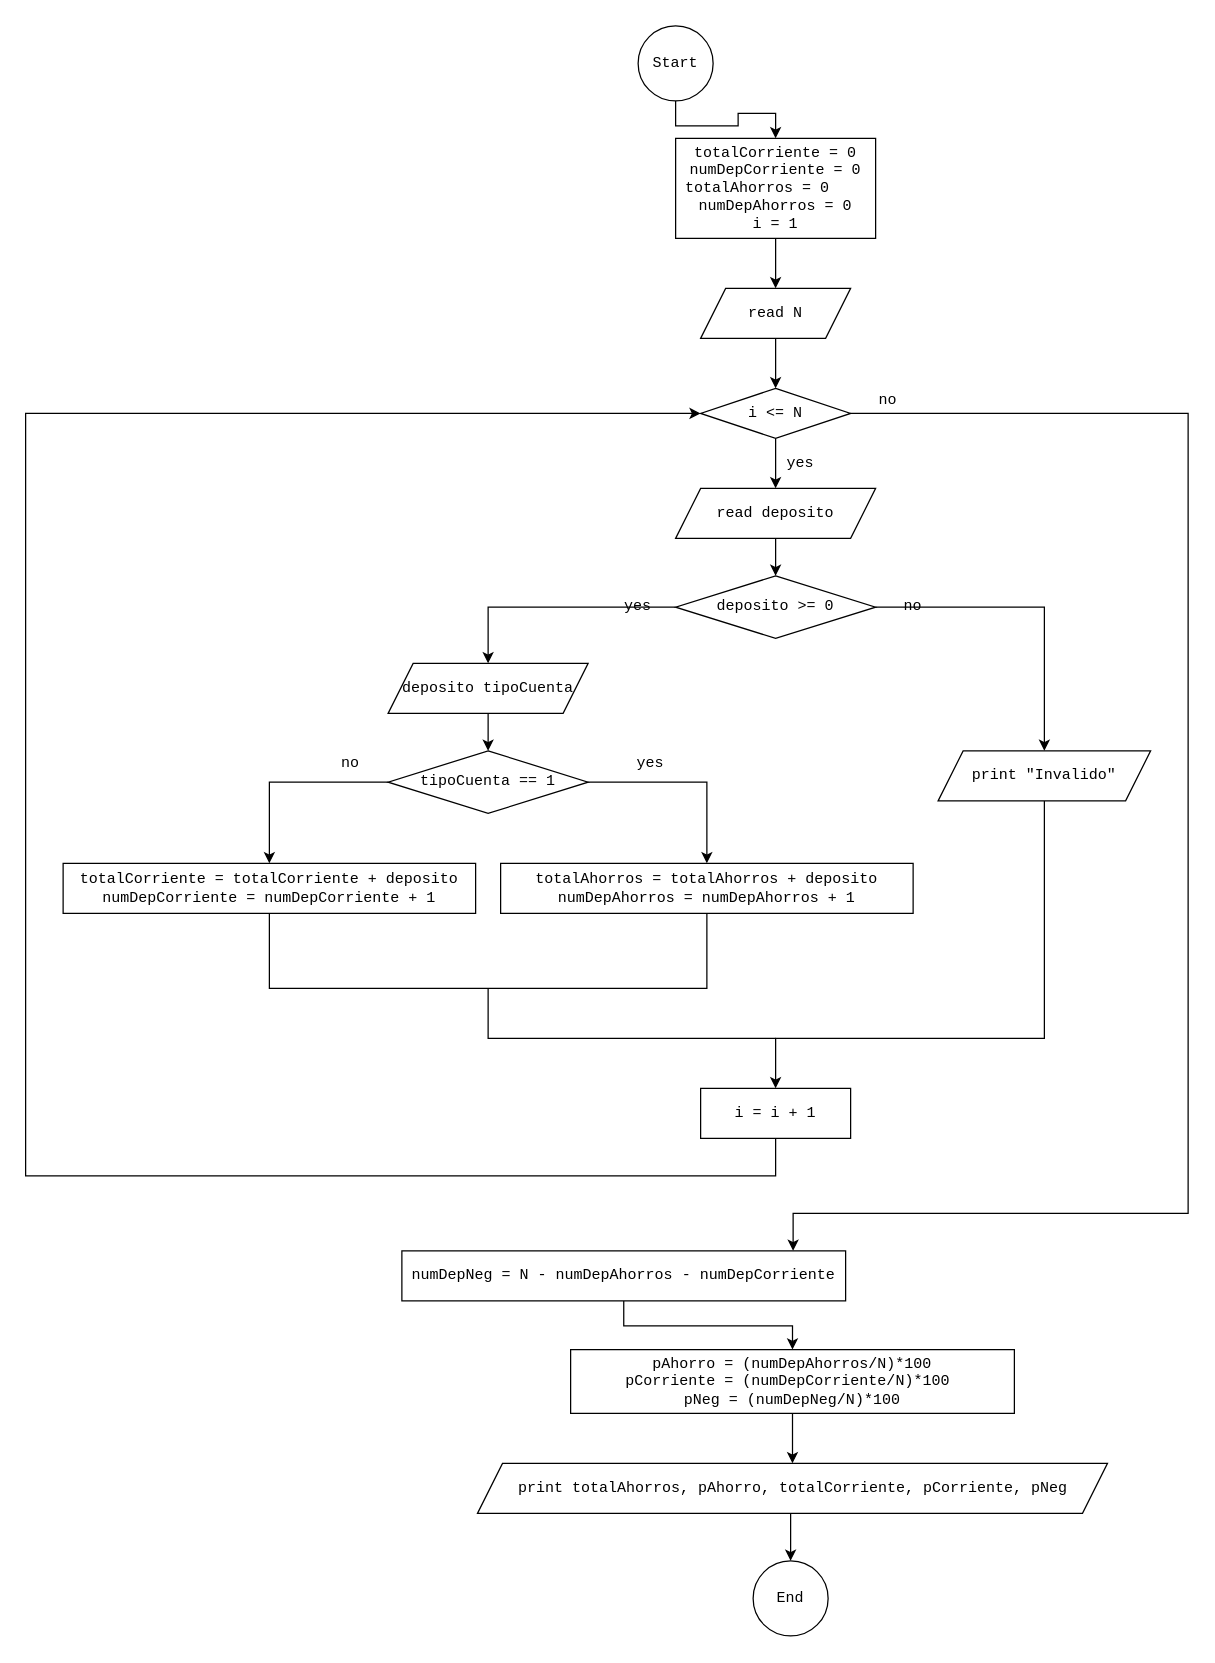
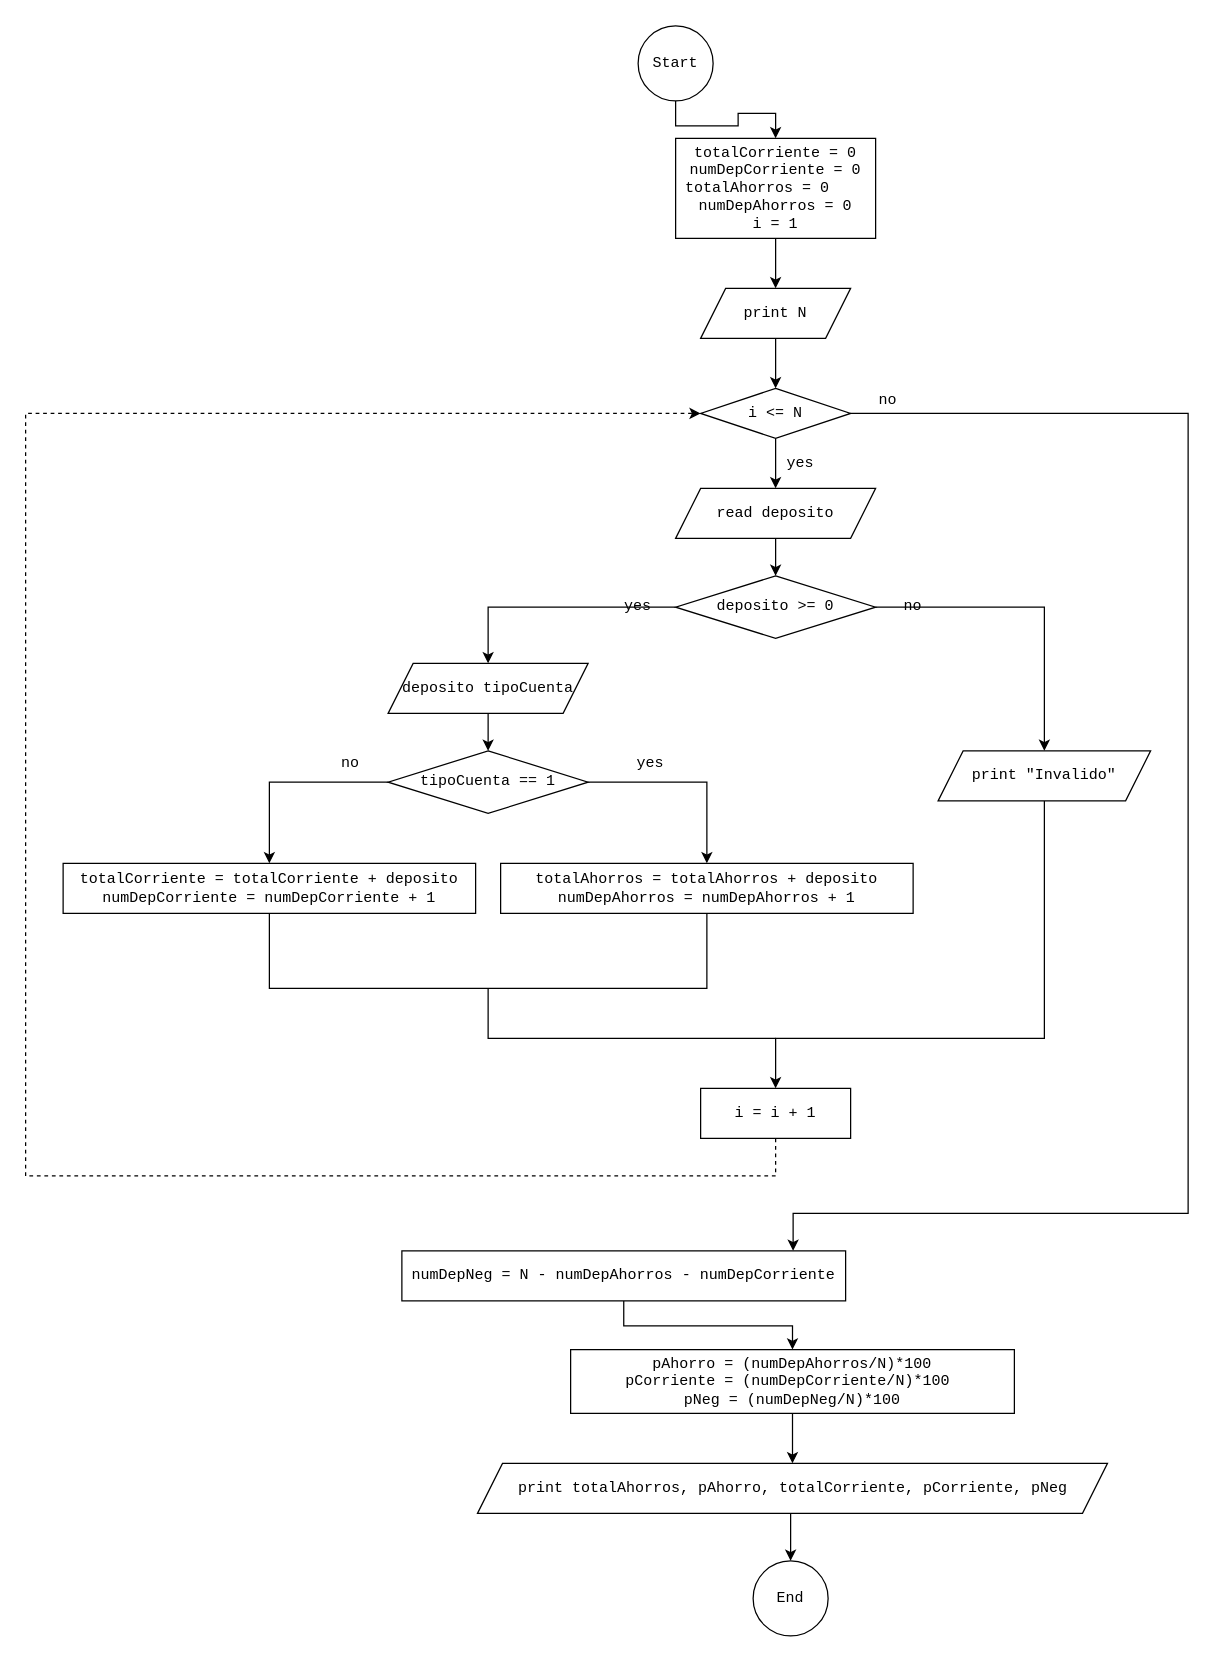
- <mxCell id="5" value="read N" style="shape=parallelogram;perimeter=parallelogramPerimeter;whiteSpace=wrap;html=1;fixedSize=1;fontFamily=Courier New;" parent="1" vertex="1"><mxGeometry x="560" y="230" width="120" height="40" as="geometry" /></mxCell>
+ <mxCell id="5" value="print N" style="shape=parallelogram;perimeter=parallelogramPerimeter;whiteSpace=wrap;html=1;fixedSize=1;fontFamily=Courier New;" parent="1" vertex="1"><mxGeometry x="560" y="230" width="120" height="40" as="geometry" /></mxCell>
- <mxCell id="14" style="edgeStyle=orthogonalEdgeStyle;rounded=0;orthogonalLoop=1;jettySize=auto;html=1;exitX=0.5;exitY=1;exitDx=0;exitDy=0;entryX=0;entryY=0.5;entryDx=0;entryDy=0;" edge="1" parent="1" source="15" target="8"><mxGeometry relative="1" as="geometry"><Array as="points"><mxPoint x="620" y="940" /><mxPoint x="20" y="940" /><mxPoint x="20" y="330" /></Array></mxGeometry></mxCell>
+ <mxCell id="14" style="edgeStyle=orthogonalEdgeStyle;rounded=0;orthogonalLoop=1;jettySize=auto;html=1;exitX=0.5;exitY=1;exitDx=0;exitDy=0;entryX=0;entryY=0.5;entryDx=0;entryDy=0;dashed=1;" edge="1" parent="1" source="15" target="8"><mxGeometry relative="1" as="geometry"><Array as="points"><mxPoint x="620" y="940" /><mxPoint x="20" y="940" /><mxPoint x="20" y="330" /></Array></mxGeometry></mxCell>
